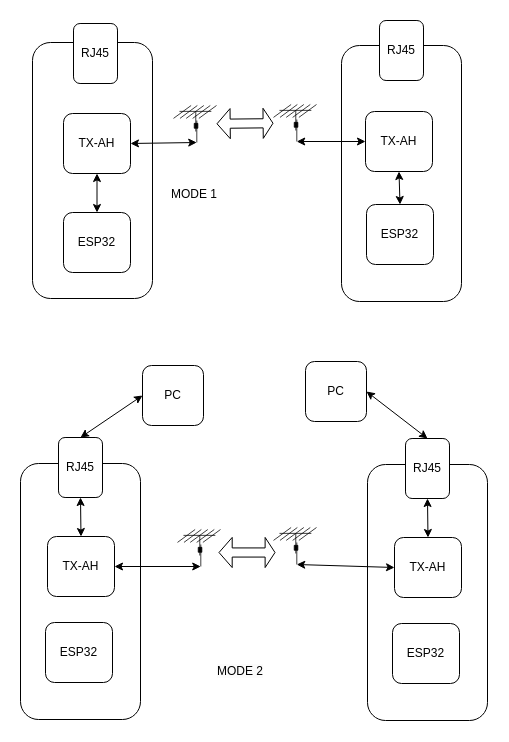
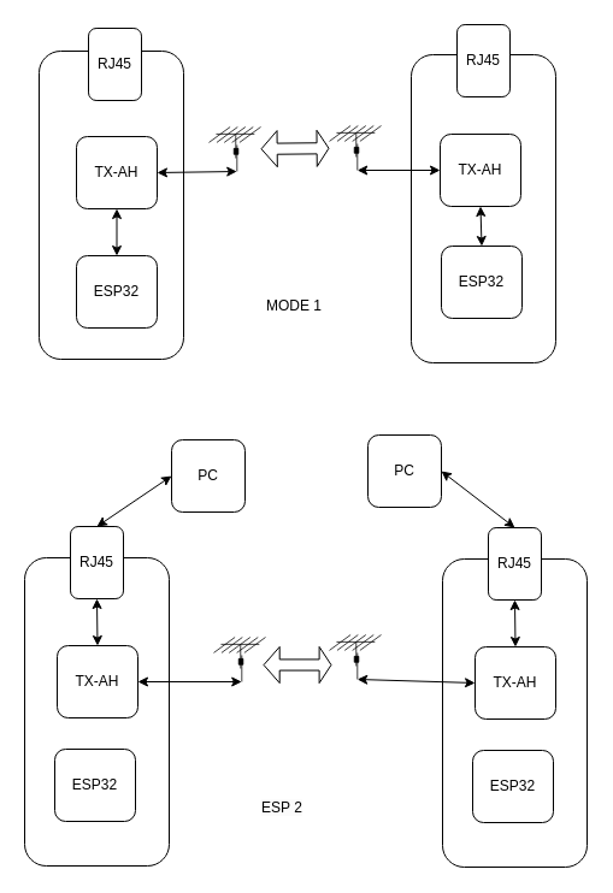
- <mxCell id="17" value="MODE 1" style="text;html=1;align=center;verticalAlign=middle;whiteSpace=wrap;rounded=0;" vertex="1" parent="1"><mxGeometry x="164" y="179" width="60" height="30" as="geometry" /></mxCell>
+ <mxCell id="17" value="MODE 1" style="text;html=1;align=center;verticalAlign=middle;whiteSpace=wrap;rounded=0;" vertex="1" parent="1"><mxGeometry x="214" y="239" width="60" height="30" as="geometry" /></mxCell>
- <mxCell id="39" value="&lt;span style=&quot;color: rgb(0, 0, 0); font-family: Helvetica; font-size: 12px; font-style: normal; font-variant-ligatures: normal; font-variant-caps: normal; font-weight: 400; letter-spacing: normal; orphans: 2; text-align: center; text-indent: 0px; text-transform: none; widows: 2; word-spacing: 0px; -webkit-text-stroke-width: 0px; white-space: normal; background-color: rgb(251, 251, 251); text-decoration-thickness: initial; text-decoration-style: initial; text-decoration-color: initial; display: inline !important; float: none;&quot;&gt;MODE 2&lt;/span&gt;" style="text;whiteSpace=wrap;html=1;" vertex="1" parent="1"><mxGeometry x="215.003" y="657" width="74" height="36" as="geometry" /></mxCell>
+ <mxCell id="39" value="&lt;span style=&quot;color: rgb(0, 0, 0); font-family: Helvetica; font-size: 12px; font-style: normal; font-variant-ligatures: normal; font-variant-caps: normal; font-weight: 400; letter-spacing: normal; orphans: 2; text-align: center; text-indent: 0px; text-transform: none; widows: 2; word-spacing: 0px; -webkit-text-stroke-width: 0px; white-space: normal; background-color: rgb(251, 251, 251); text-decoration-thickness: initial; text-decoration-style: initial; text-decoration-color: initial; display: inline !important; float: none;&quot;&gt;ESP 2&lt;/span&gt;" style="text;whiteSpace=wrap;html=1;" vertex="1" parent="1"><mxGeometry x="215.003" y="657" width="74" height="36" as="geometry" /></mxCell>
